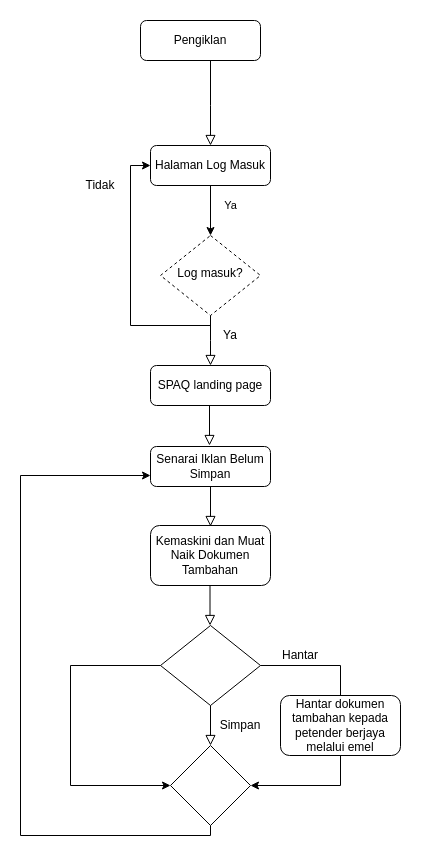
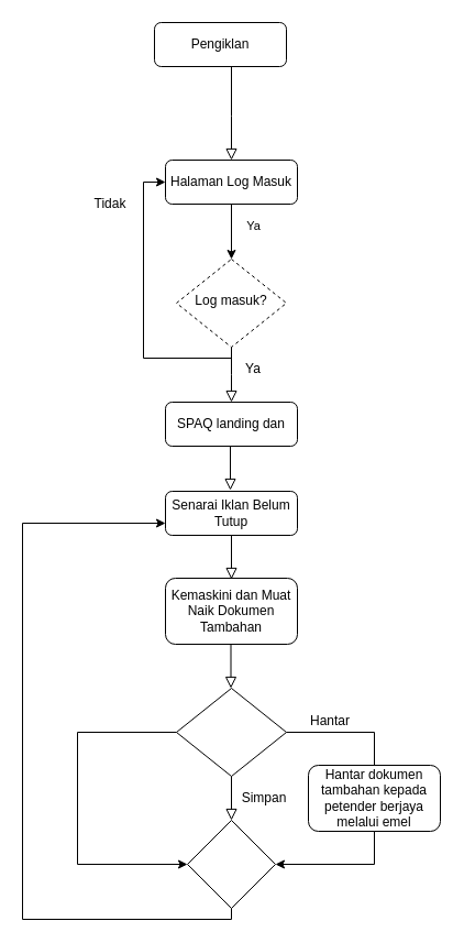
- <mxCell id="7" value="SPAQ landing page" style="rounded=1;whiteSpace=wrap;html=1;fontSize=12;glass=0;strokeWidth=1;shadow=0;" vertex="1" parent="1"><mxGeometry x="150" y="365" width="120" height="40" as="geometry" /></mxCell>
+ <mxCell id="7" value="SPAQ landing dan" style="rounded=1;whiteSpace=wrap;html=1;fontSize=12;glass=0;strokeWidth=1;shadow=0;" vertex="1" parent="1"><mxGeometry x="150" y="365" width="120" height="40" as="geometry" /></mxCell>
- <mxCell id="13" value="Senarai Iklan Belum Simpan" style="rounded=1;whiteSpace=wrap;html=1;fontSize=12;glass=0;strokeWidth=1;shadow=0;" vertex="1" parent="1"><mxGeometry x="150" y="446" width="120" height="40" as="geometry" /></mxCell>
+ <mxCell id="13" value="Senarai Iklan Belum Tutup" style="rounded=1;whiteSpace=wrap;html=1;fontSize=12;glass=0;strokeWidth=1;shadow=0;" vertex="1" parent="1"><mxGeometry x="150" y="446" width="120" height="40" as="geometry" /></mxCell>
